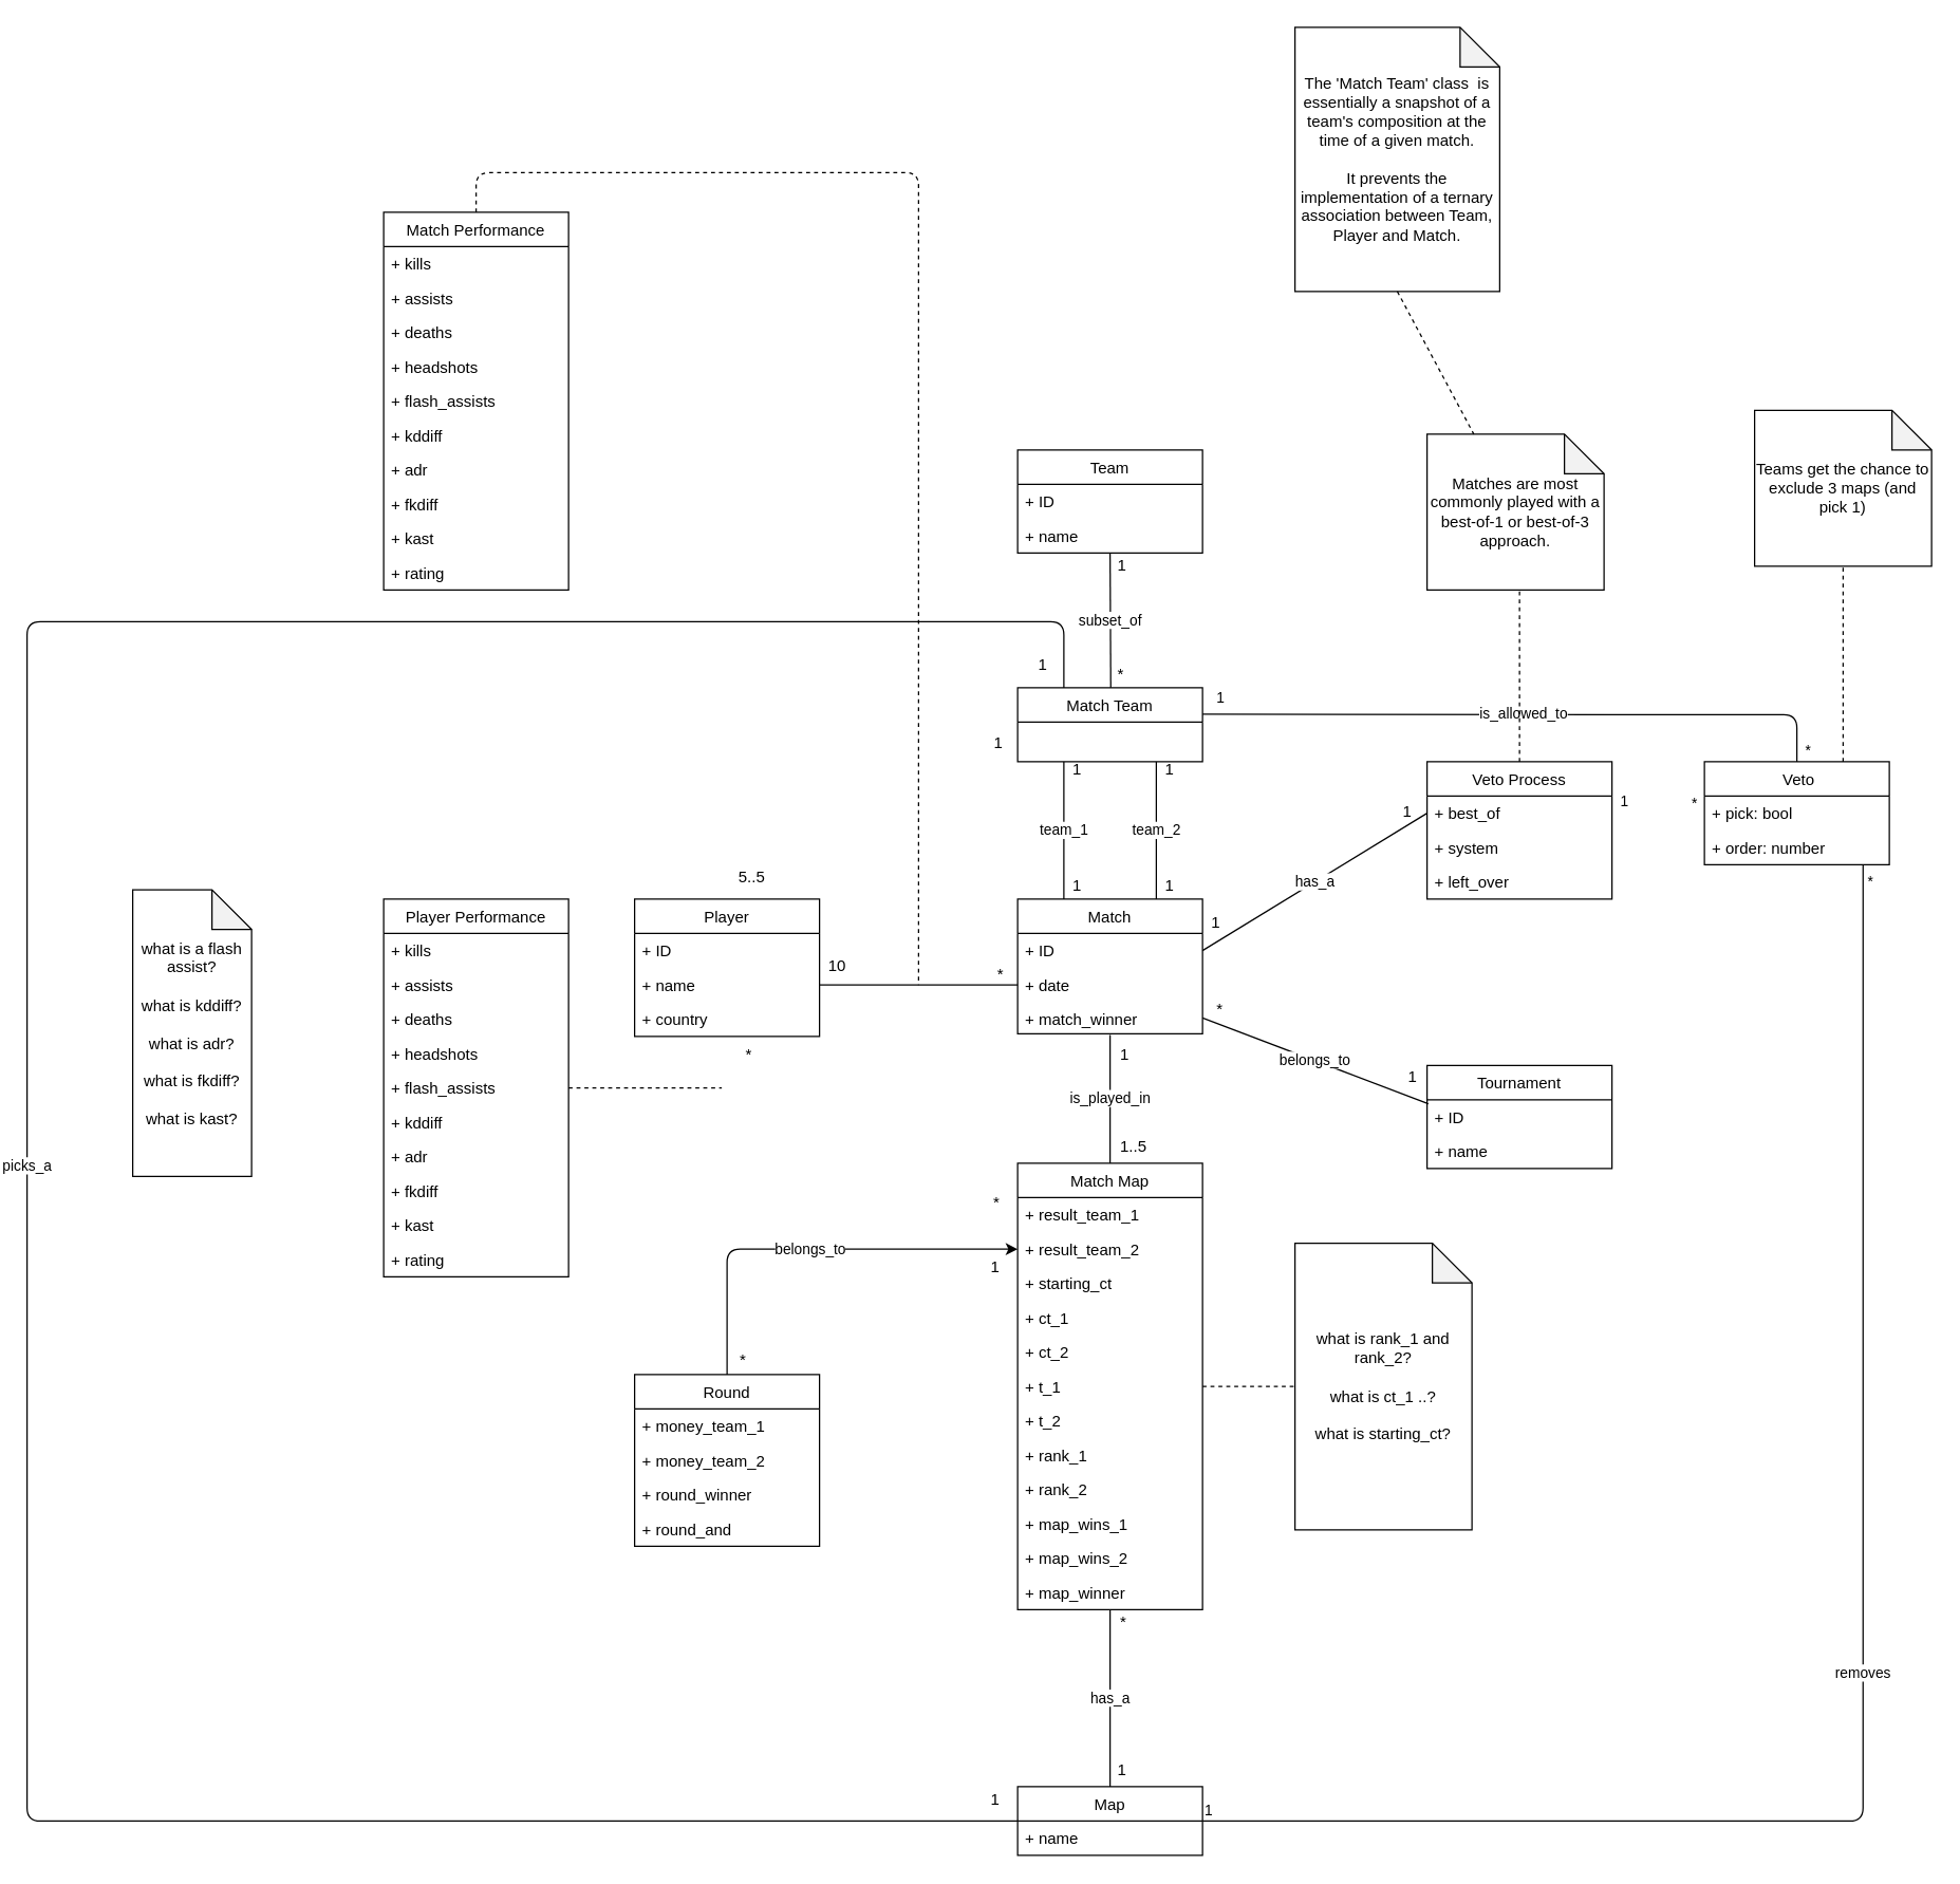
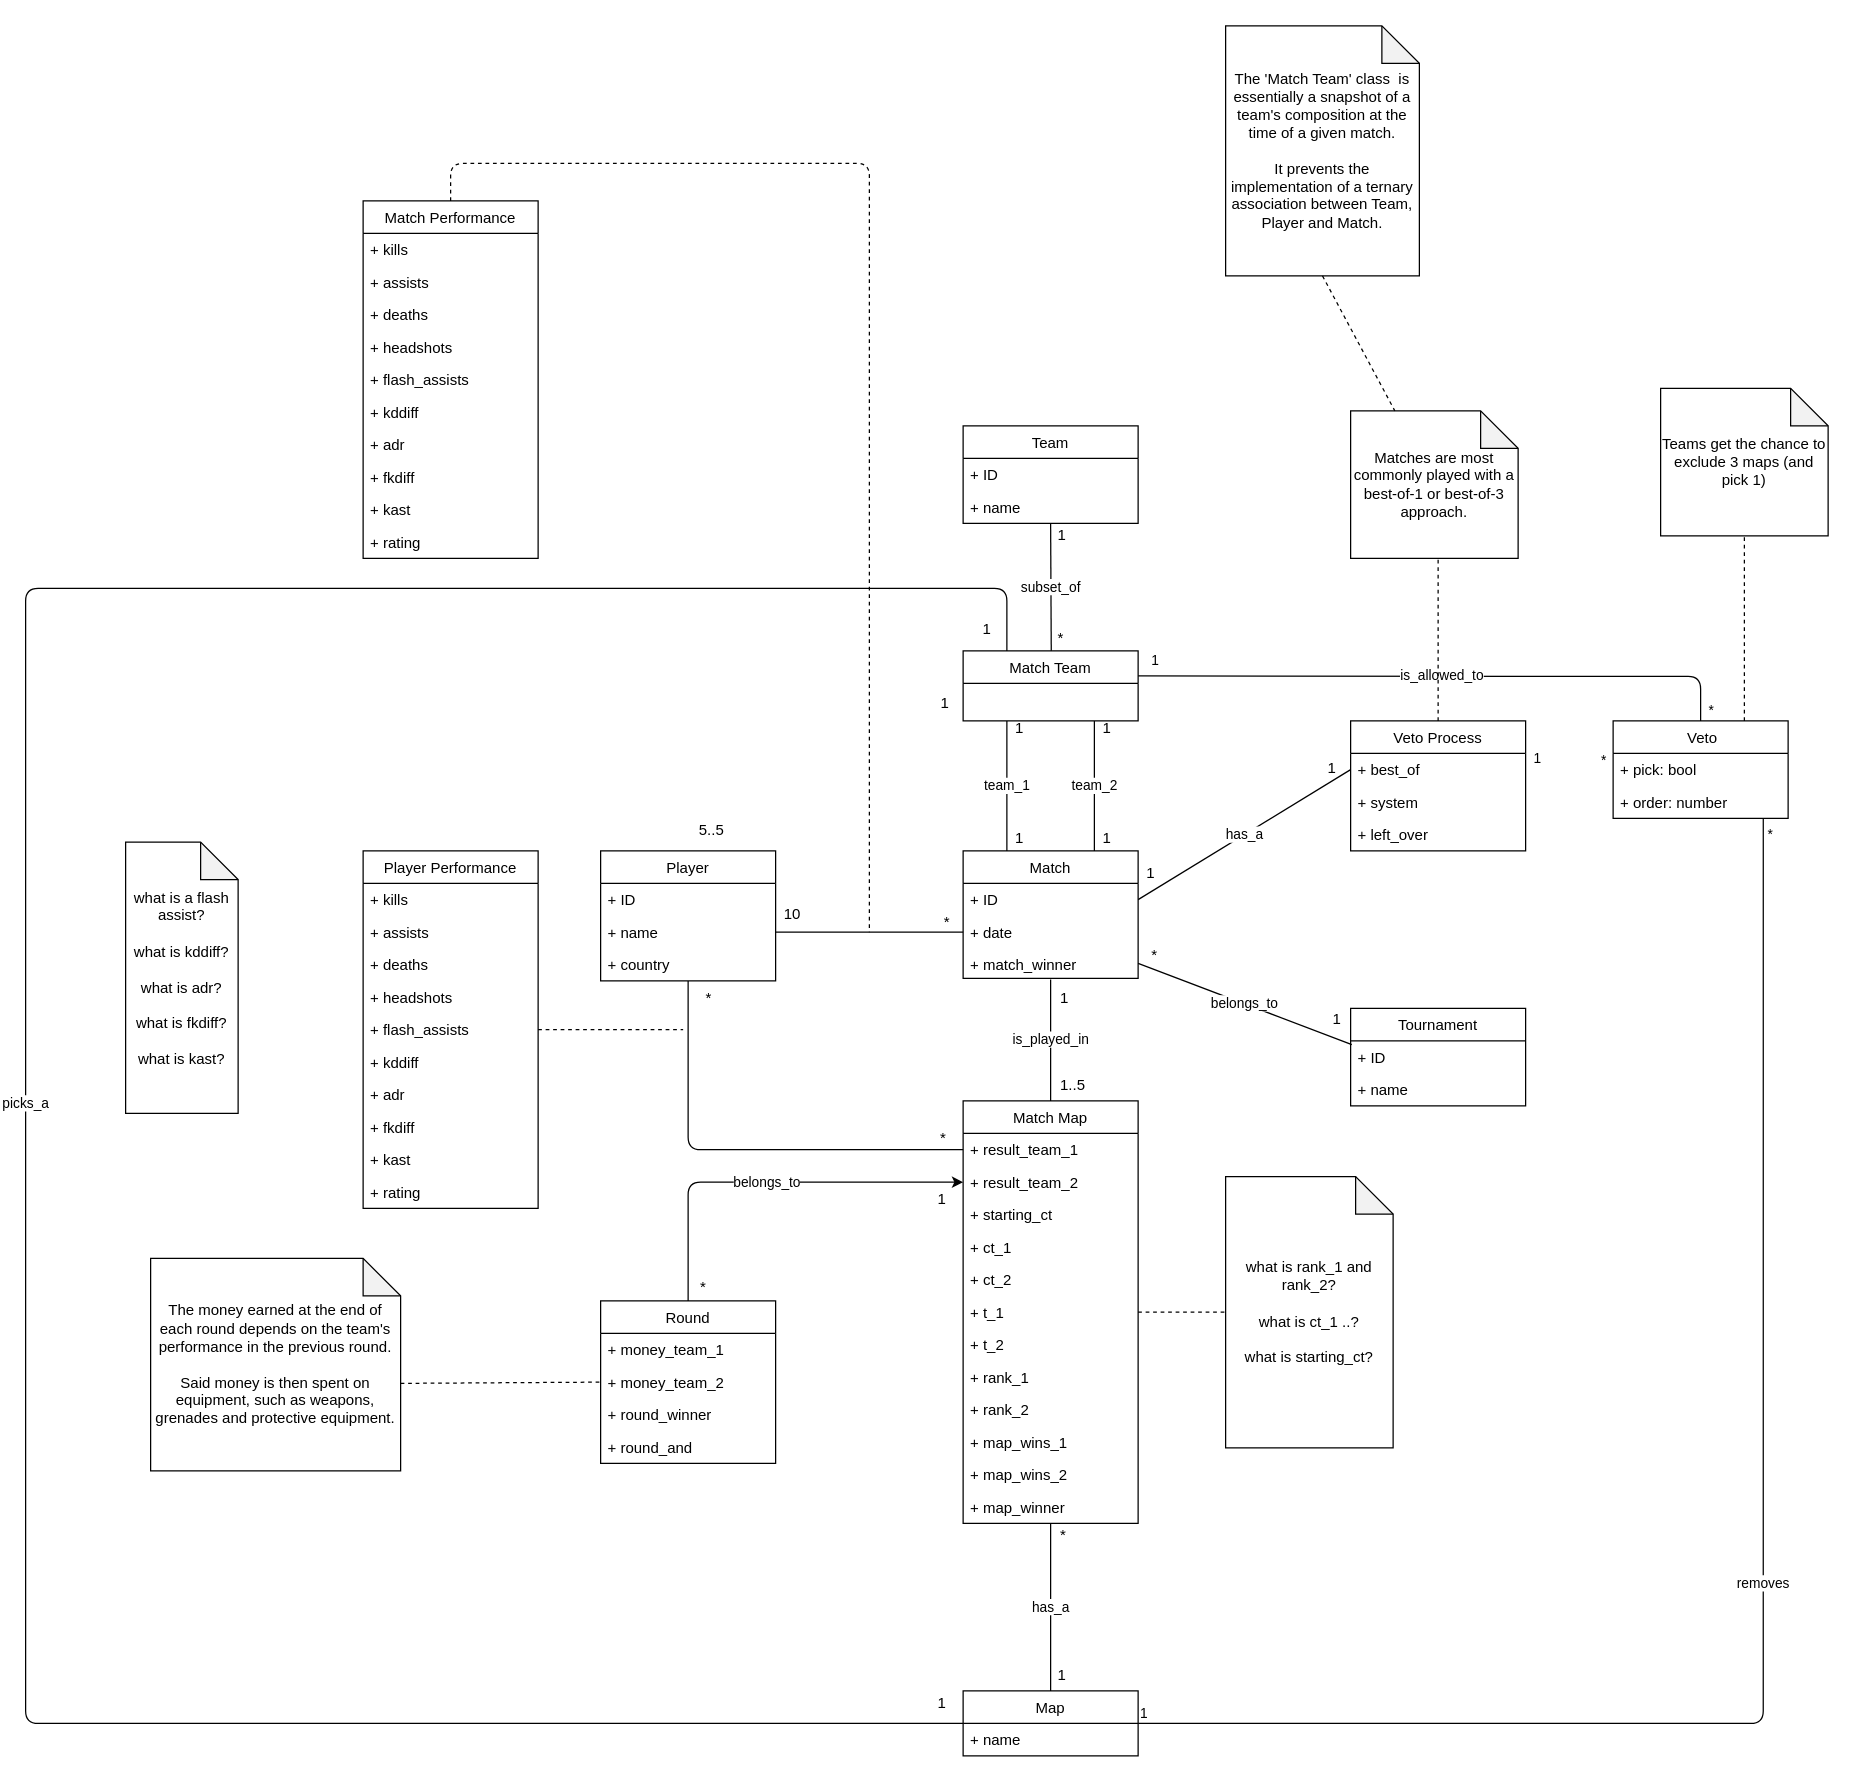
+ <mxCell id="27" value="" style="endArrow=none;html=1;exitX=0;exitY=0.5;exitDx=0;exitDy=0;entryX=0.5;entryY=1;entryDx=0;entryDy=0;" parent="1" source="3" target="66" edge="1"><mxGeometry width="50" height="50" relative="1" as="geometry"><mxPoint x="550" y="784" as="sourcePoint" /><mxPoint x="600" y="734" as="targetPoint" /><Array as="points"><mxPoint x="550" y="919" /></Array></mxGeometry></mxCell>
+ <mxCell id="105" value="The money earned at the end of each round depends on the team's performance in the previous round.&lt;br&gt;&lt;br&gt;Said money is then spent on equipment, such as weapons, grenades and protective equipment." style="shape=note;whiteSpace=wrap;html=1;backgroundOutline=1;darkOpacity=0.05;align=center;" vertex="1" parent="1"><mxGeometry x="120" y="1006" width="200" height="170" as="geometry" /></mxCell>
+ <mxCell id="106" value="" style="endArrow=none;dashed=1;html=1;exitX=0;exitY=0;exitDx=200;exitDy=100;exitPerimeter=0;entryX=0;entryY=0.5;entryDx=0;entryDy=0;" edge="1" parent="1" source="105" target="73"><mxGeometry width="50" height="50" relative="1" as="geometry"><mxPoint x="370" y="1105" as="sourcePoint" /><mxPoint x="420" y="1055" as="targetPoint" /></mxGeometry></mxCell>
